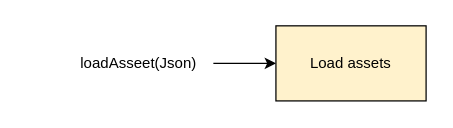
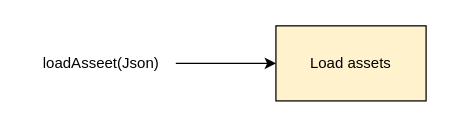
- <mxCell id="3" value="loadAsseet(Json)" style="text;html=1;align=center;verticalAlign=middle;resizable=0;points=[];autosize=1;strokeColor=none;fillColor=none;" parent="1" vertex="1"><mxGeometry x="50" y="35" width="120" height="30" as="geometry" /></mxCell>
+ <mxCell id="3" value="loadAsseet(Json)" style="text;html=1;align=center;verticalAlign=middle;resizable=0;points=[];autosize=1;strokeColor=none;fillColor=none;" parent="1" vertex="1"><mxGeometry x="20" y="35" width="120" height="30" as="geometry" /></mxCell>
